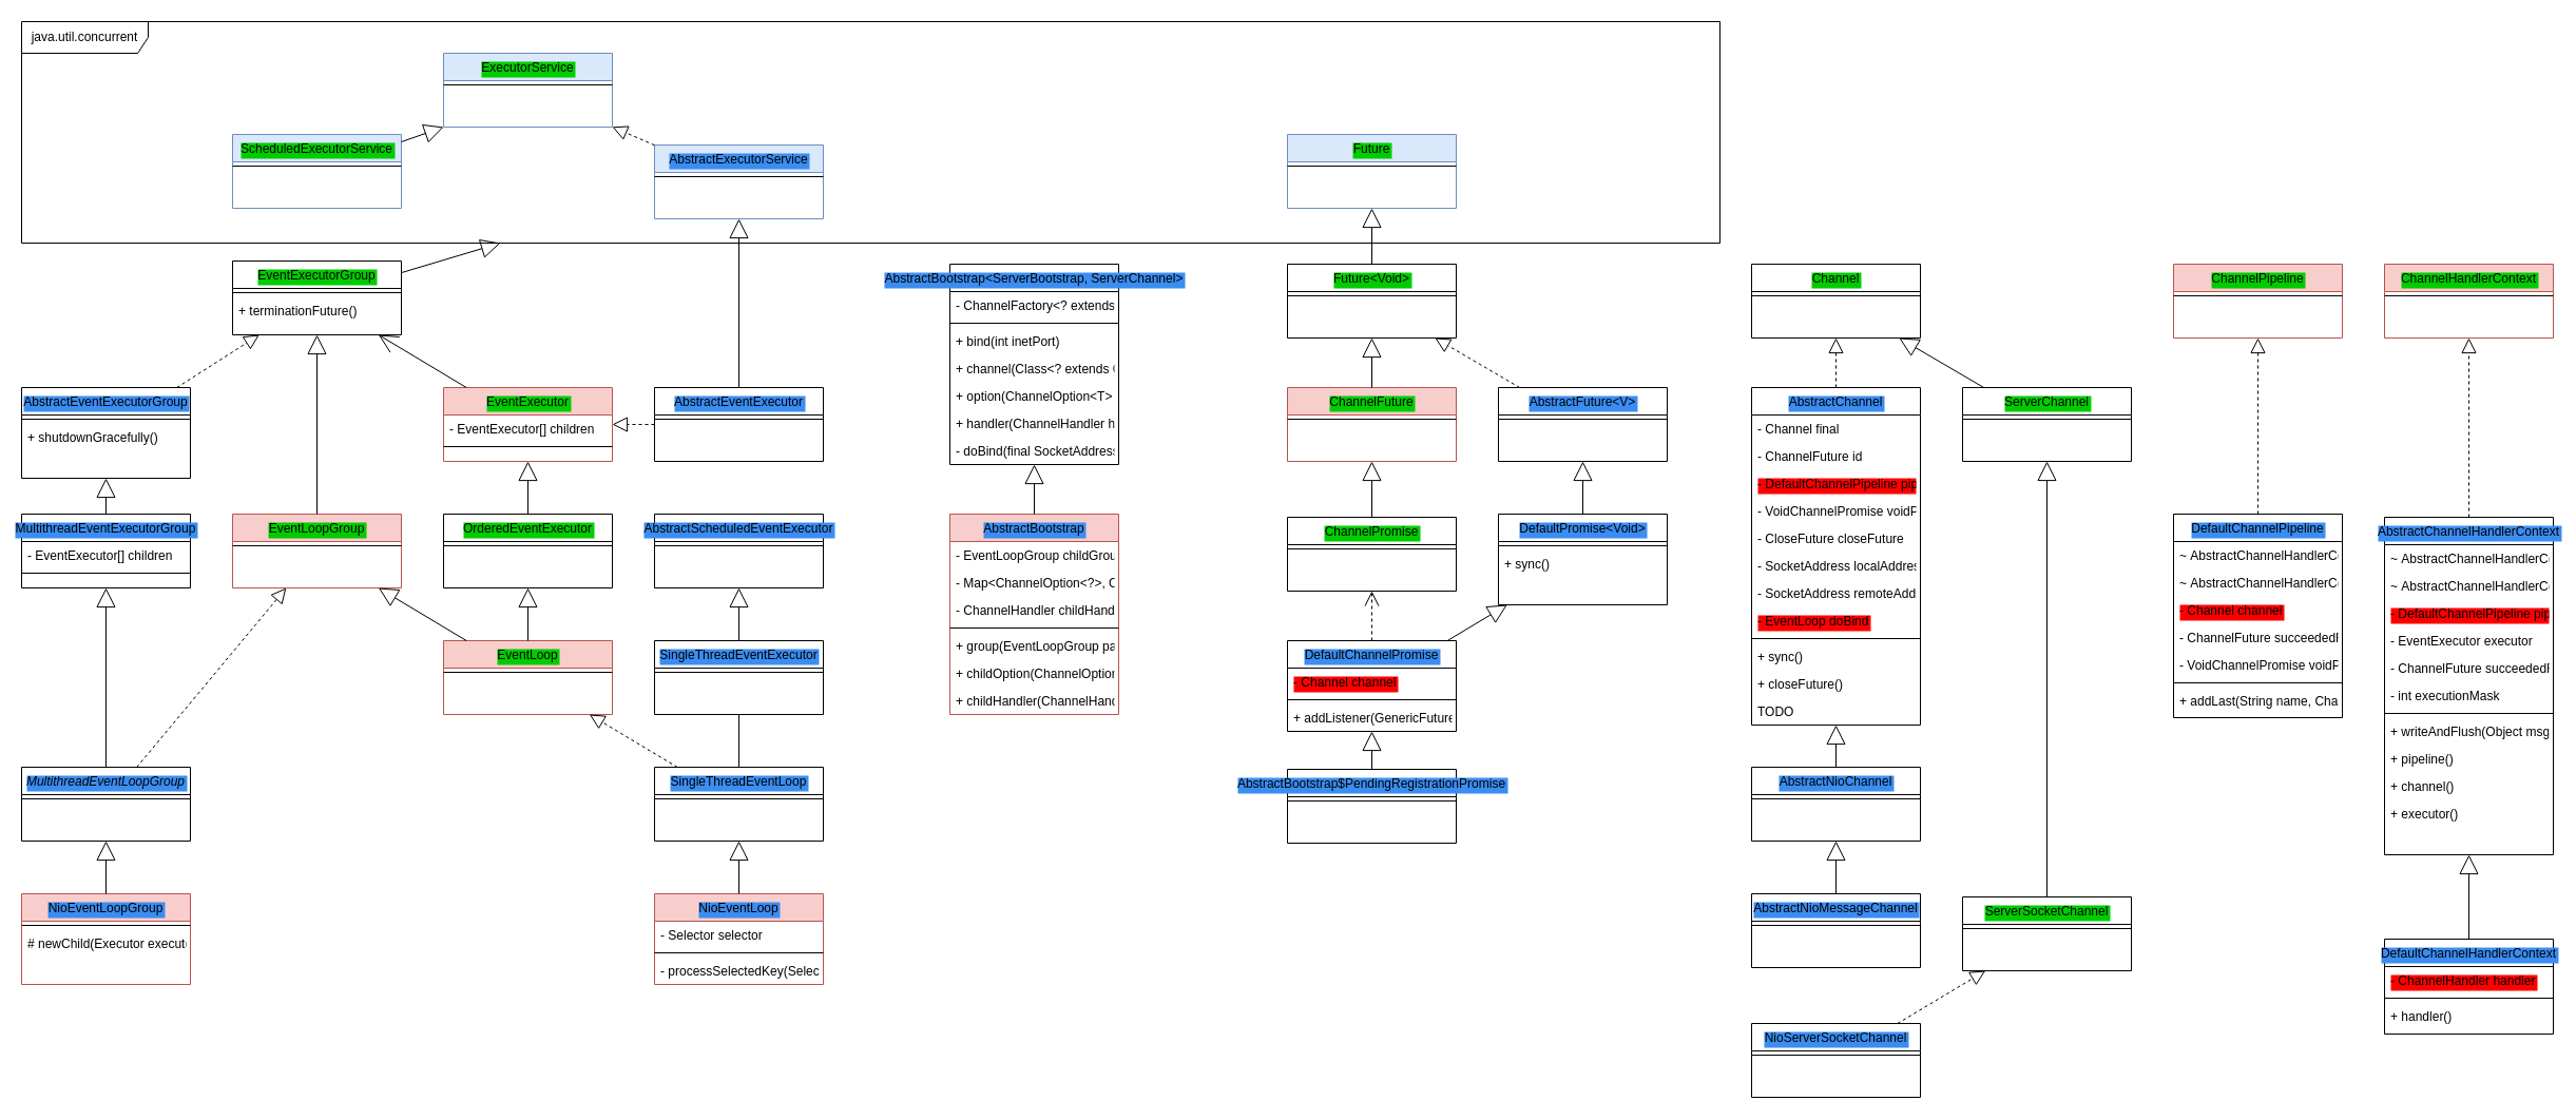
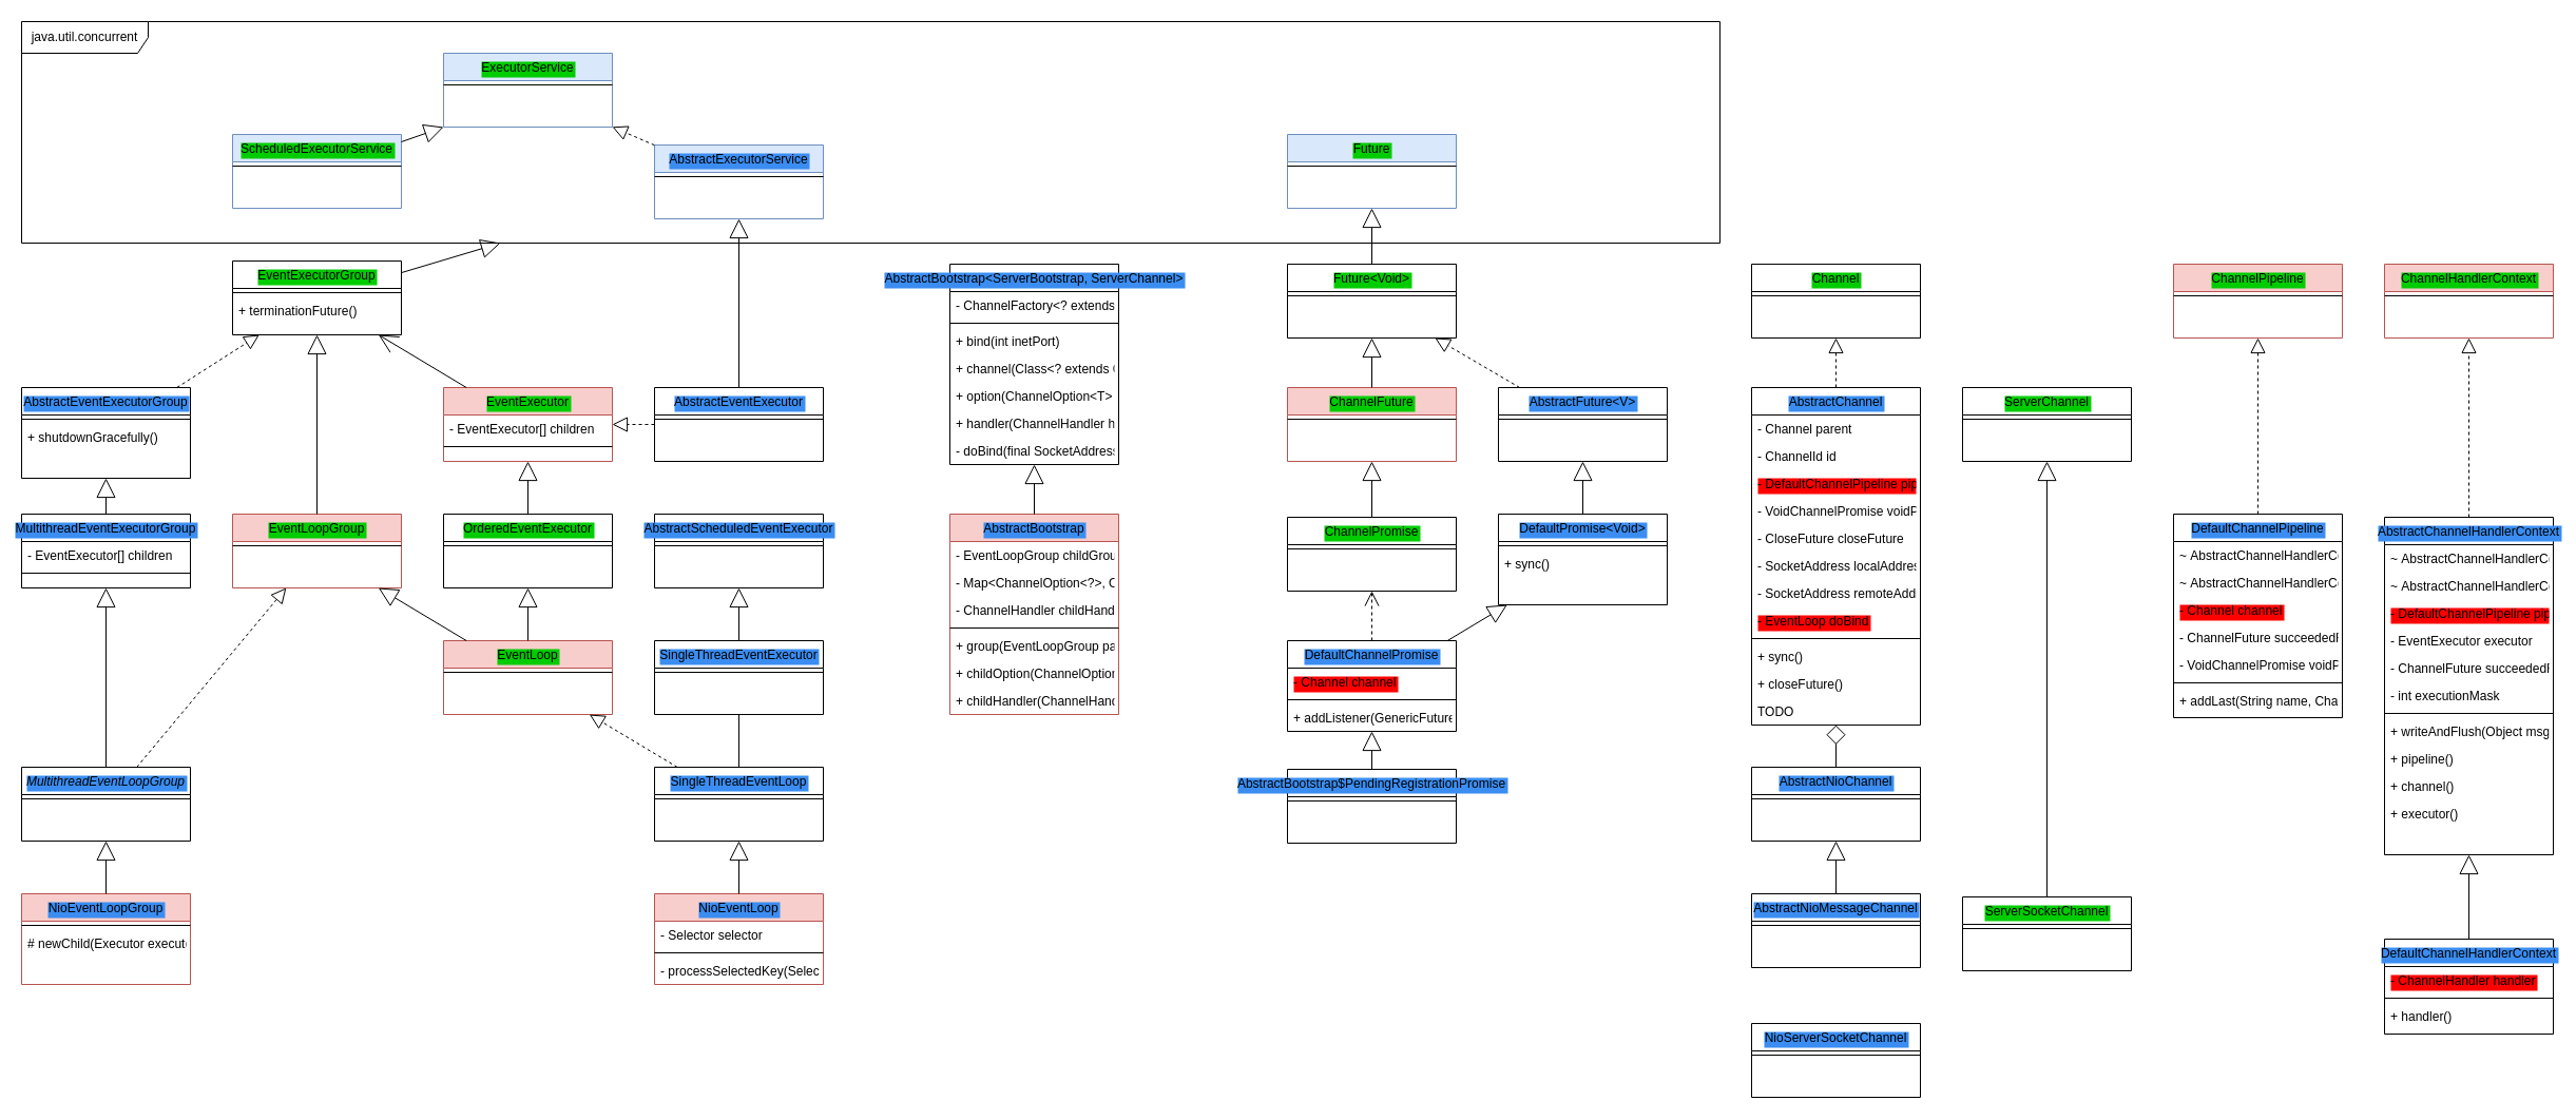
- <mxCell id="143" value="" style="endArrow=block;endSize=16;endFill=0;html=1;" parent="1" source="141" target="114" edge="1"><mxGeometry width="160" relative="1" as="geometry"><mxPoint x="1750" y="737" as="sourcePoint" /><mxPoint x="1750" y="697" as="targetPoint" /></mxGeometry></mxCell>
- <mxCell id="117" value="- Channel final" style="text;align=left;verticalAlign=top;spacingLeft=4;spacingRight=4;overflow=hidden;rotatable=0;points=[[0,0.5],[1,0.5]];portConstraint=eastwest;" parent="116" vertex="1"><mxGeometry y="26" width="160" height="26" as="geometry" /></mxCell>
+ <mxCell id="117" value="- Channel parent" style="text;align=left;verticalAlign=top;spacingLeft=4;spacingRight=4;overflow=hidden;rotatable=0;points=[[0,0.5],[1,0.5]];portConstraint=eastwest;" parent="116" vertex="1"><mxGeometry y="26" width="160" height="26" as="geometry" /></mxCell>
- <mxCell id="118" value="- ChannelFuture id" style="text;align=left;verticalAlign=top;spacingLeft=4;spacingRight=4;overflow=hidden;rotatable=0;points=[[0,0.5],[1,0.5]];portConstraint=eastwest;" parent="116" vertex="1"><mxGeometry y="52" width="160" height="26" as="geometry" /></mxCell>
+ <mxCell id="118" value="- ChannelId id" style="text;align=left;verticalAlign=top;spacingLeft=4;spacingRight=4;overflow=hidden;rotatable=0;points=[[0,0.5],[1,0.5]];portConstraint=eastwest;" parent="116" vertex="1"><mxGeometry y="52" width="160" height="26" as="geometry" /></mxCell>
- <mxCell id="136" value="" style="endArrow=block;endSize=16;endFill=0;html=1;" parent="1" source="134" target="116" edge="1"><mxGeometry width="160" relative="1" as="geometry"><mxPoint x="1510" y="497" as="sourcePoint" /><mxPoint x="1510" y="447" as="targetPoint" /></mxGeometry></mxCell>
+ <mxCell id="136" value="" style="endArrow=diamond;endSize=16;endFill=0;html=1;" parent="1" source="134" target="116" edge="1"><mxGeometry width="160" relative="1" as="geometry"><mxPoint x="1510" y="497" as="sourcePoint" /><mxPoint x="1510" y="447" as="targetPoint" /></mxGeometry></mxCell>
- <mxCell id="140" value="" style="endArrow=block;dashed=1;endFill=0;endSize=12;html=1;" parent="1" source="130" target="138" edge="1"><mxGeometry width="160" relative="1" as="geometry"><mxPoint x="1310" y="617" as="sourcePoint" /><mxPoint x="1310" y="570" as="targetPoint" /></mxGeometry></mxCell>
